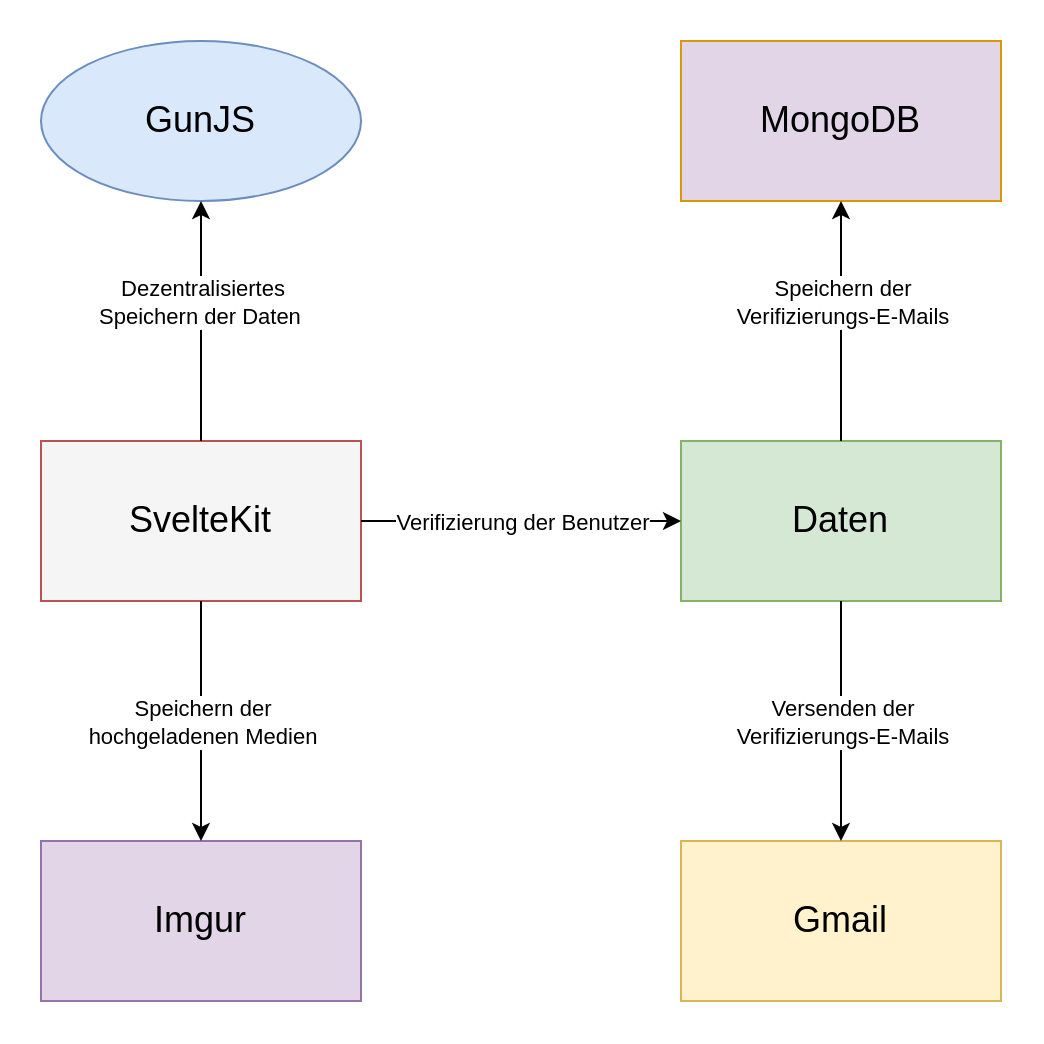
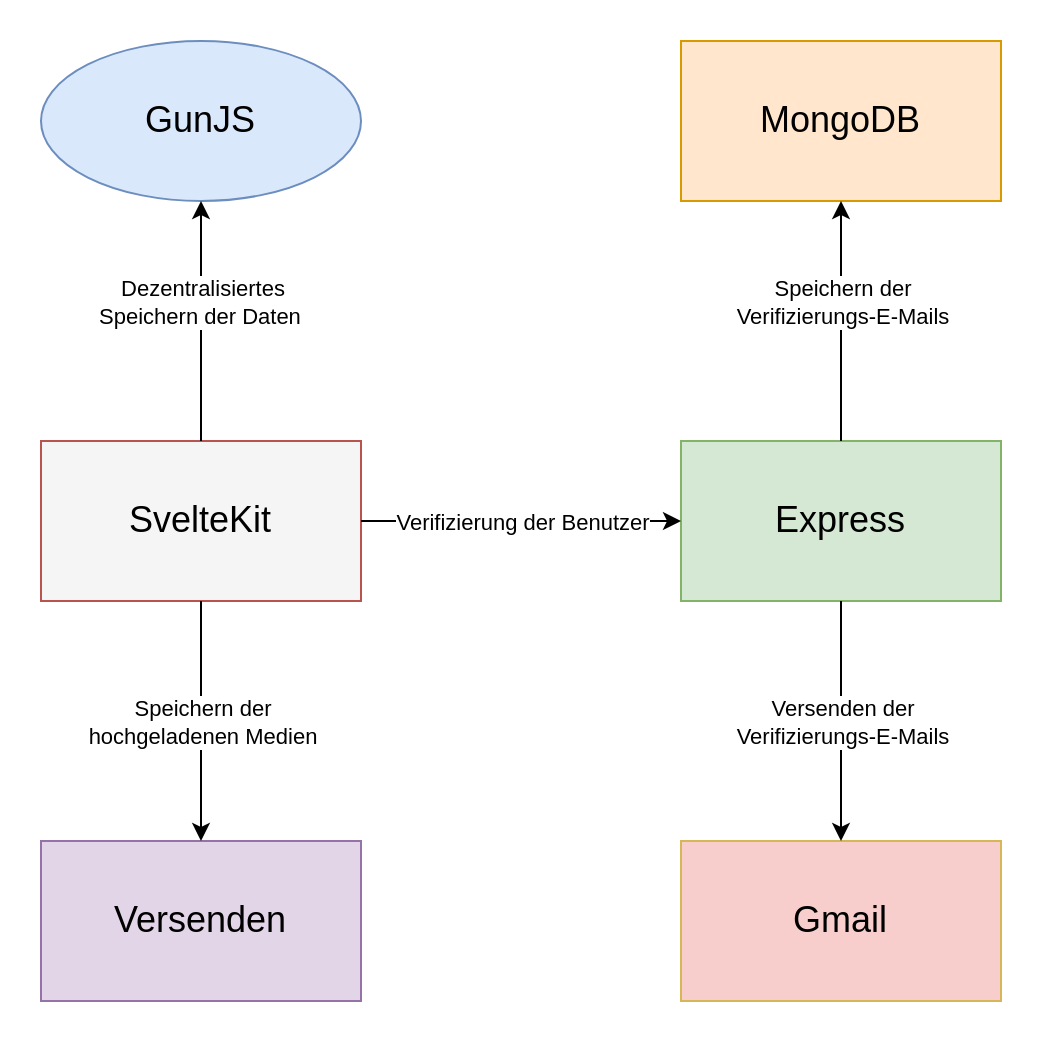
- <mxCell id="5" value="&lt;font style=&quot;font-size: 18px;&quot;&gt;MongoDB&lt;/font&gt;" style="rounded=0;whiteSpace=wrap;html=1;fillColor=#e1d5e7;strokeColor=#d79b00;" parent="1" vertex="1"><mxGeometry x="340" y="20" width="160" height="80" as="geometry" /></mxCell>
+ <mxCell id="5" value="&lt;font style=&quot;font-size: 18px;&quot;&gt;MongoDB&lt;/font&gt;" style="rounded=0;whiteSpace=wrap;html=1;fillColor=#ffe6cc;strokeColor=#d79b00;" parent="1" vertex="1"><mxGeometry x="340" y="20" width="160" height="80" as="geometry" /></mxCell>
- <mxCell id="4" value="&lt;font style=&quot;font-size: 18px;&quot;&gt;Daten&lt;/font&gt;" style="rounded=0;whiteSpace=wrap;html=1;fillColor=#d5e8d4;strokeColor=#82b366;" parent="1" vertex="1"><mxGeometry x="340" y="220" width="160" height="80" as="geometry" /></mxCell>
+ <mxCell id="4" value="&lt;font style=&quot;font-size: 18px;&quot;&gt;Express&lt;/font&gt;" style="rounded=0;whiteSpace=wrap;html=1;fillColor=#d5e8d4;strokeColor=#82b366;" parent="1" vertex="1"><mxGeometry x="340" y="220" width="160" height="80" as="geometry" /></mxCell>
- <mxCell id="7" value="&lt;span style=&quot;font-size: 18px;&quot;&gt;Imgur&lt;/span&gt;" style="rounded=0;whiteSpace=wrap;html=1;fillColor=#e1d5e7;strokeColor=#9673a6;" parent="1" vertex="1"><mxGeometry x="20" y="420" width="160" height="80" as="geometry" /></mxCell>
+ <mxCell id="7" value="&lt;span style=&quot;font-size: 18px;&quot;&gt;Versenden&lt;/span&gt;" style="rounded=0;whiteSpace=wrap;html=1;fillColor=#e1d5e7;strokeColor=#9673a6;" parent="1" vertex="1"><mxGeometry x="20" y="420" width="160" height="80" as="geometry" /></mxCell>
- <mxCell id="6" value="&lt;font style=&quot;font-size: 18px;&quot;&gt;Gmail&lt;/font&gt;" style="rounded=0;whiteSpace=wrap;html=1;fillColor=#fff2cc;strokeColor=#d6b656;" parent="1" vertex="1"><mxGeometry x="340" y="420" width="160" height="80" as="geometry" /></mxCell>
+ <mxCell id="6" value="&lt;font style=&quot;font-size: 18px;&quot;&gt;Gmail&lt;/font&gt;" style="rounded=0;whiteSpace=wrap;html=1;fillColor=#f8cecc;strokeColor=#d6b656;" parent="1" vertex="1"><mxGeometry x="340" y="420" width="160" height="80" as="geometry" /></mxCell>
